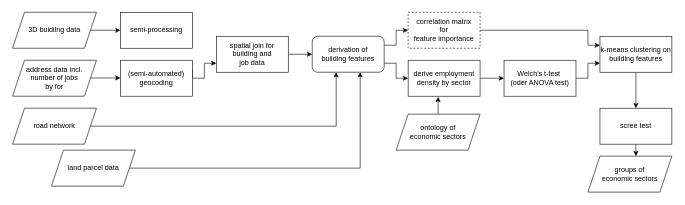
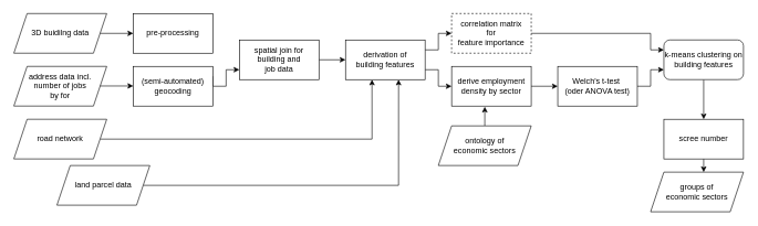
- <mxCell id="3" value="semi-processing" style="rounded=0;whiteSpace=wrap;html=1;" parent="1" vertex="1"><mxGeometry x="200" y="20" width="120" height="60" as="geometry" /></mxCell>
+ <mxCell id="3" value="pre-processing" style="rounded=0;whiteSpace=wrap;html=1;" parent="1" vertex="1"><mxGeometry x="200" y="20" width="120" height="60" as="geometry" /></mxCell>
- <mxCell id="24" value="derivation of&lt;div&gt;building features&lt;br&gt;&lt;/div&gt;" style="whiteSpace=wrap;html=1;rounded=1;" parent="1" vertex="1"><mxGeometry x="520" y="60" width="120" height="60" as="geometry" /></mxCell>
+ <mxCell id="24" value="derivation of&lt;div&gt;building features&lt;br&gt;&lt;/div&gt;" style="rounded=0;whiteSpace=wrap;html=1;" parent="1" vertex="1"><mxGeometry x="520" y="60" width="120" height="60" as="geometry" /></mxCell>
- <mxCell id="30" value="k-means clustering on building features" style="rounded=0;whiteSpace=wrap;html=1;" parent="1" vertex="1"><mxGeometry x="1000" y="60" width="120" height="60" as="geometry" /></mxCell>
+ <mxCell id="30" value="k-means clustering on building features" style="whiteSpace=wrap;html=1;rounded=1;" parent="1" vertex="1"><mxGeometry x="1000" y="60" width="120" height="60" as="geometry" /></mxCell>
- <mxCell id="28" value="scree test" style="rounded=0;whiteSpace=wrap;html=1;" parent="1" vertex="1"><mxGeometry x="1000" y="180" width="120" height="60" as="geometry" /></mxCell>
+ <mxCell id="28" value="scree number" style="rounded=0;whiteSpace=wrap;html=1;" parent="1" vertex="1"><mxGeometry x="1000" y="180" width="120" height="60" as="geometry" /></mxCell>
